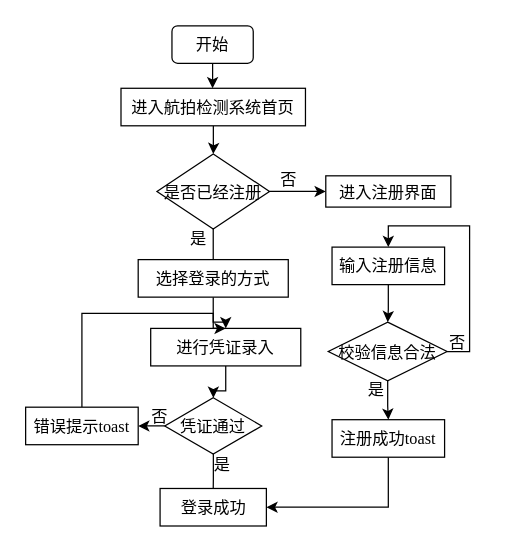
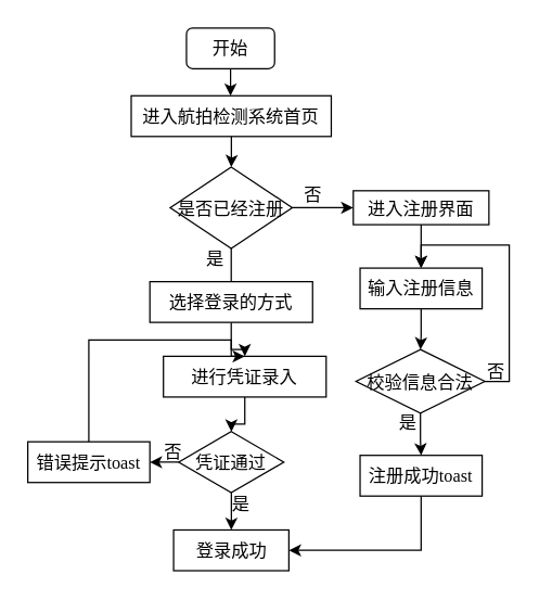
+ <mxCell id="9" style="edgeStyle=orthogonalEdgeStyle;rounded=0;orthogonalLoop=1;jettySize=auto;html=1;fontFamily=宋体;fontSource=https%3A%2F%2Ffonts.googleapis.com%2Fcss%3Ffamily%3D%25E5%25AE%258B%25E4%25BD%2593;fontSize=13;" parent="1" source="10" target="19" edge="1"><mxGeometry relative="1" as="geometry" /></mxCell>
- <mxCell id="16" style="edgeStyle=orthogonalEdgeStyle;rounded=0;orthogonalLoop=1;jettySize=auto;html=1;entryX=0.5;entryY=0;entryDx=0;entryDy=0;fontFamily=宋体;fontSource=https%3A%2F%2Ffonts.googleapis.com%2Fcss%3Ffamily%3D%25E5%25AE%258B%25E4%25BD%2593;fontSize=13;endArrow=none;" parent="1" source="17" target="25" edge="1"><mxGeometry relative="1" as="geometry" /></mxCell>
+ <mxCell id="16" style="edgeStyle=orthogonalEdgeStyle;rounded=0;orthogonalLoop=1;jettySize=auto;html=1;entryX=0.5;entryY=0;entryDx=0;entryDy=0;fontFamily=宋体;fontSource=https%3A%2F%2Ffonts.googleapis.com%2Fcss%3Ffamily%3D%25E5%25AE%258B%25E4%25BD%2593;fontSize=13;" parent="1" source="17" target="25" edge="1"><mxGeometry relative="1" as="geometry" /></mxCell>
